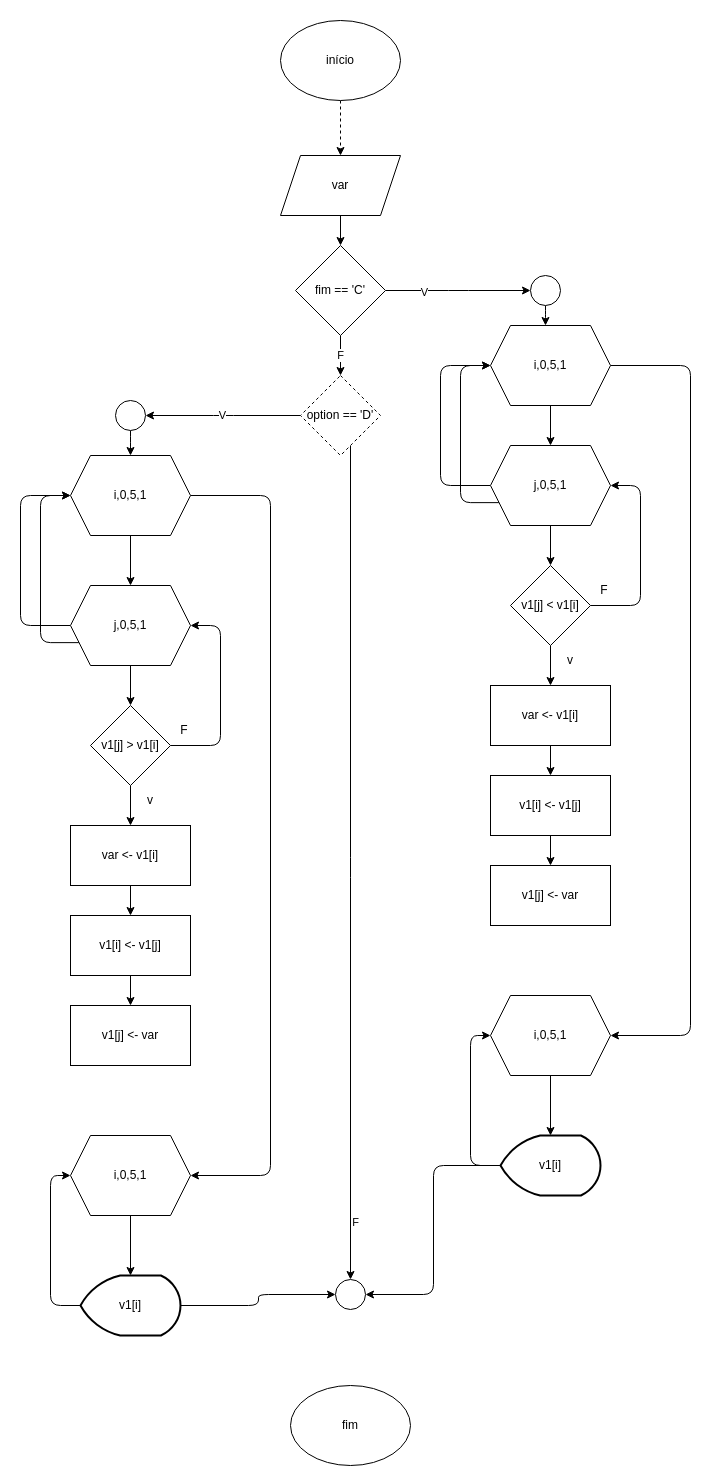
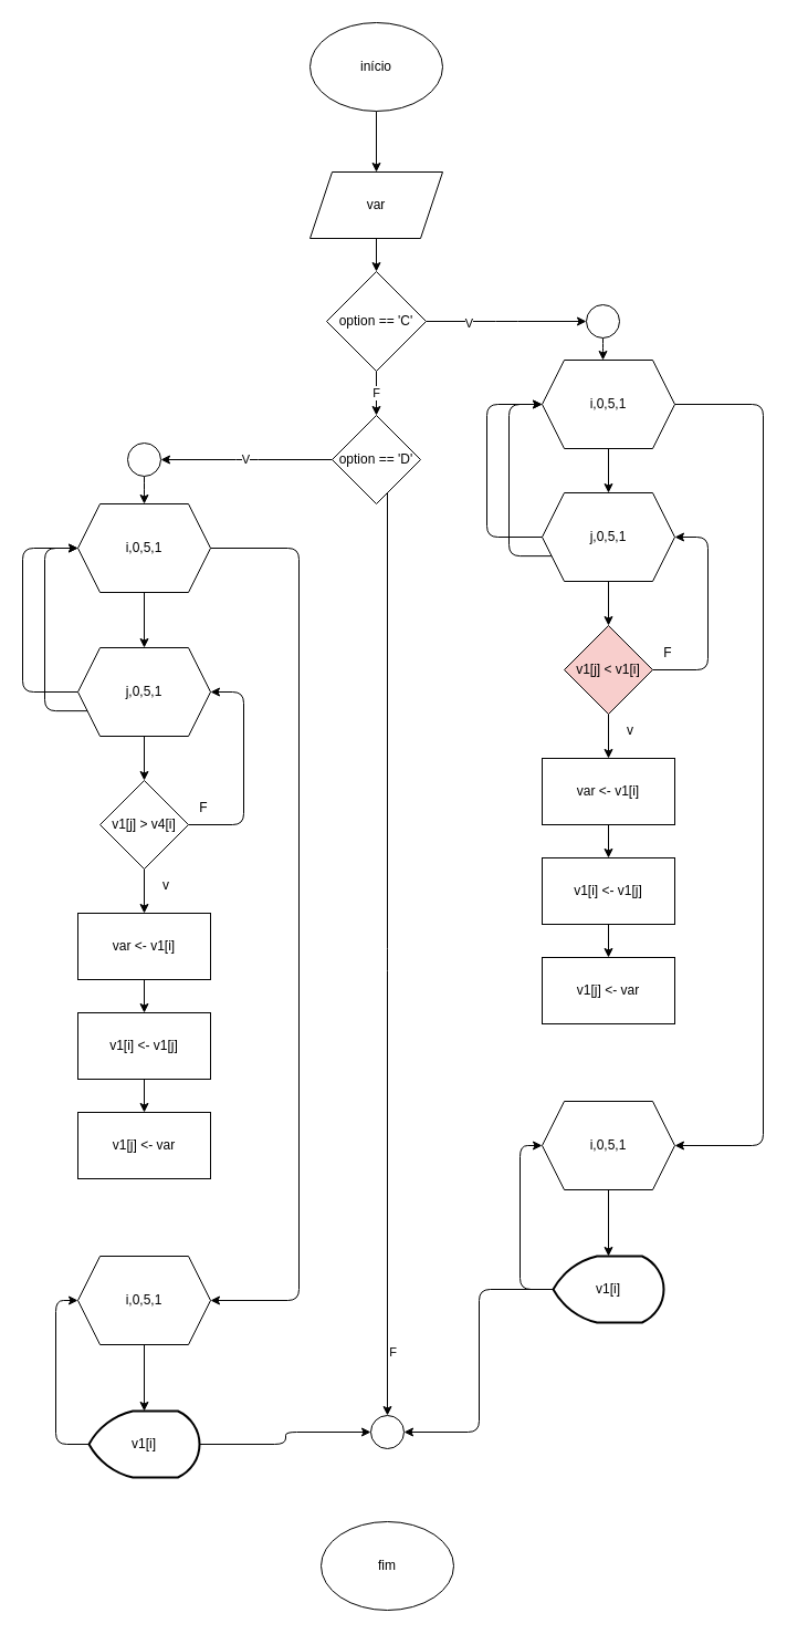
- <mxCell id="2" value="" style="edgeStyle=none;html=1;dashed=1;" edge="1" parent="1" source="3" target="5"><mxGeometry relative="1" as="geometry" /></mxCell>
+ <mxCell id="2" value="" style="edgeStyle=none;html=1;" edge="1" parent="1" source="3" target="5"><mxGeometry relative="1" as="geometry" /></mxCell>
- <mxCell id="9" value="fim == 'C'" style="rhombus;whiteSpace=wrap;html=1;" vertex="1" parent="1"><mxGeometry x="295" y="245" width="90" height="90" as="geometry" /></mxCell>
+ <mxCell id="9" value="option == 'C'" style="rhombus;whiteSpace=wrap;html=1;" vertex="1" parent="1"><mxGeometry x="295" y="245" width="90" height="90" as="geometry" /></mxCell>
- <mxCell id="13" value="option == 'D'" style="rhombus;whiteSpace=wrap;html=1;dashed=1;" vertex="1" parent="1"><mxGeometry x="300" y="375" width="80" height="80" as="geometry" /></mxCell>
+ <mxCell id="13" value="option == 'D'" style="rhombus;whiteSpace=wrap;html=1;" vertex="1" parent="1"><mxGeometry x="300" y="375" width="80" height="80" as="geometry" /></mxCell>
- <mxCell id="23" value="v1[j] &amp;lt; v1[i]" style="rhombus;whiteSpace=wrap;html=1;" vertex="1" parent="1"><mxGeometry x="510" y="565" width="80" height="80" as="geometry" /></mxCell>
+ <mxCell id="23" value="v1[j] &amp;lt; v1[i]" style="rhombus;whiteSpace=wrap;html=1;fillColor=#f8cecc;" vertex="1" parent="1"><mxGeometry x="510" y="565" width="80" height="80" as="geometry" /></mxCell>
- <mxCell id="47" value="v1[j] &amp;gt; v1[i]" style="rhombus;whiteSpace=wrap;html=1;" vertex="1" parent="1"><mxGeometry x="90" y="705" width="80" height="80" as="geometry" /></mxCell>
+ <mxCell id="47" value="v1[j] &amp;gt; v4[i]" style="rhombus;whiteSpace=wrap;html=1;" vertex="1" parent="1"><mxGeometry x="90" y="705" width="80" height="80" as="geometry" /></mxCell>
- <mxCell id="63" value="fim" style="ellipse;whiteSpace=wrap;html=1;" vertex="1" parent="1"><mxGeometry x="290" y="1385" width="120" height="80" as="geometry" /></mxCell>
+ <mxCell id="63" value="fim" style="ellipse;whiteSpace=wrap;html=1;" vertex="1" parent="1"><mxGeometry x="290" y="1375" width="120" height="80" as="geometry" /></mxCell>
